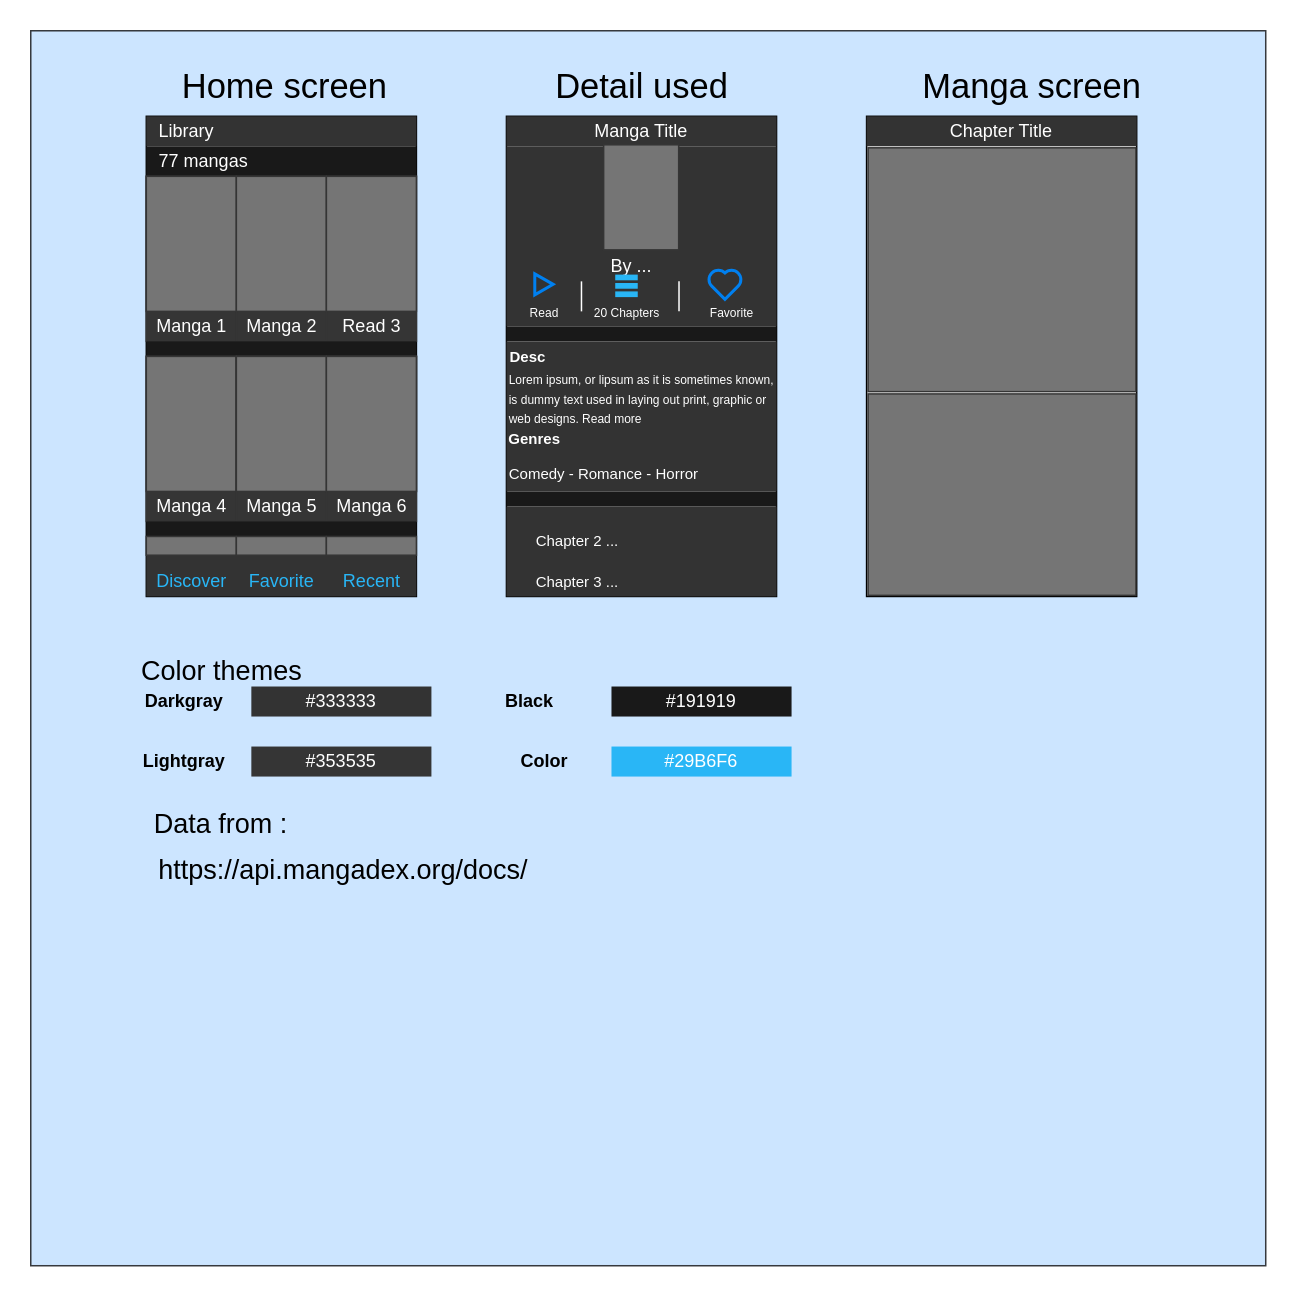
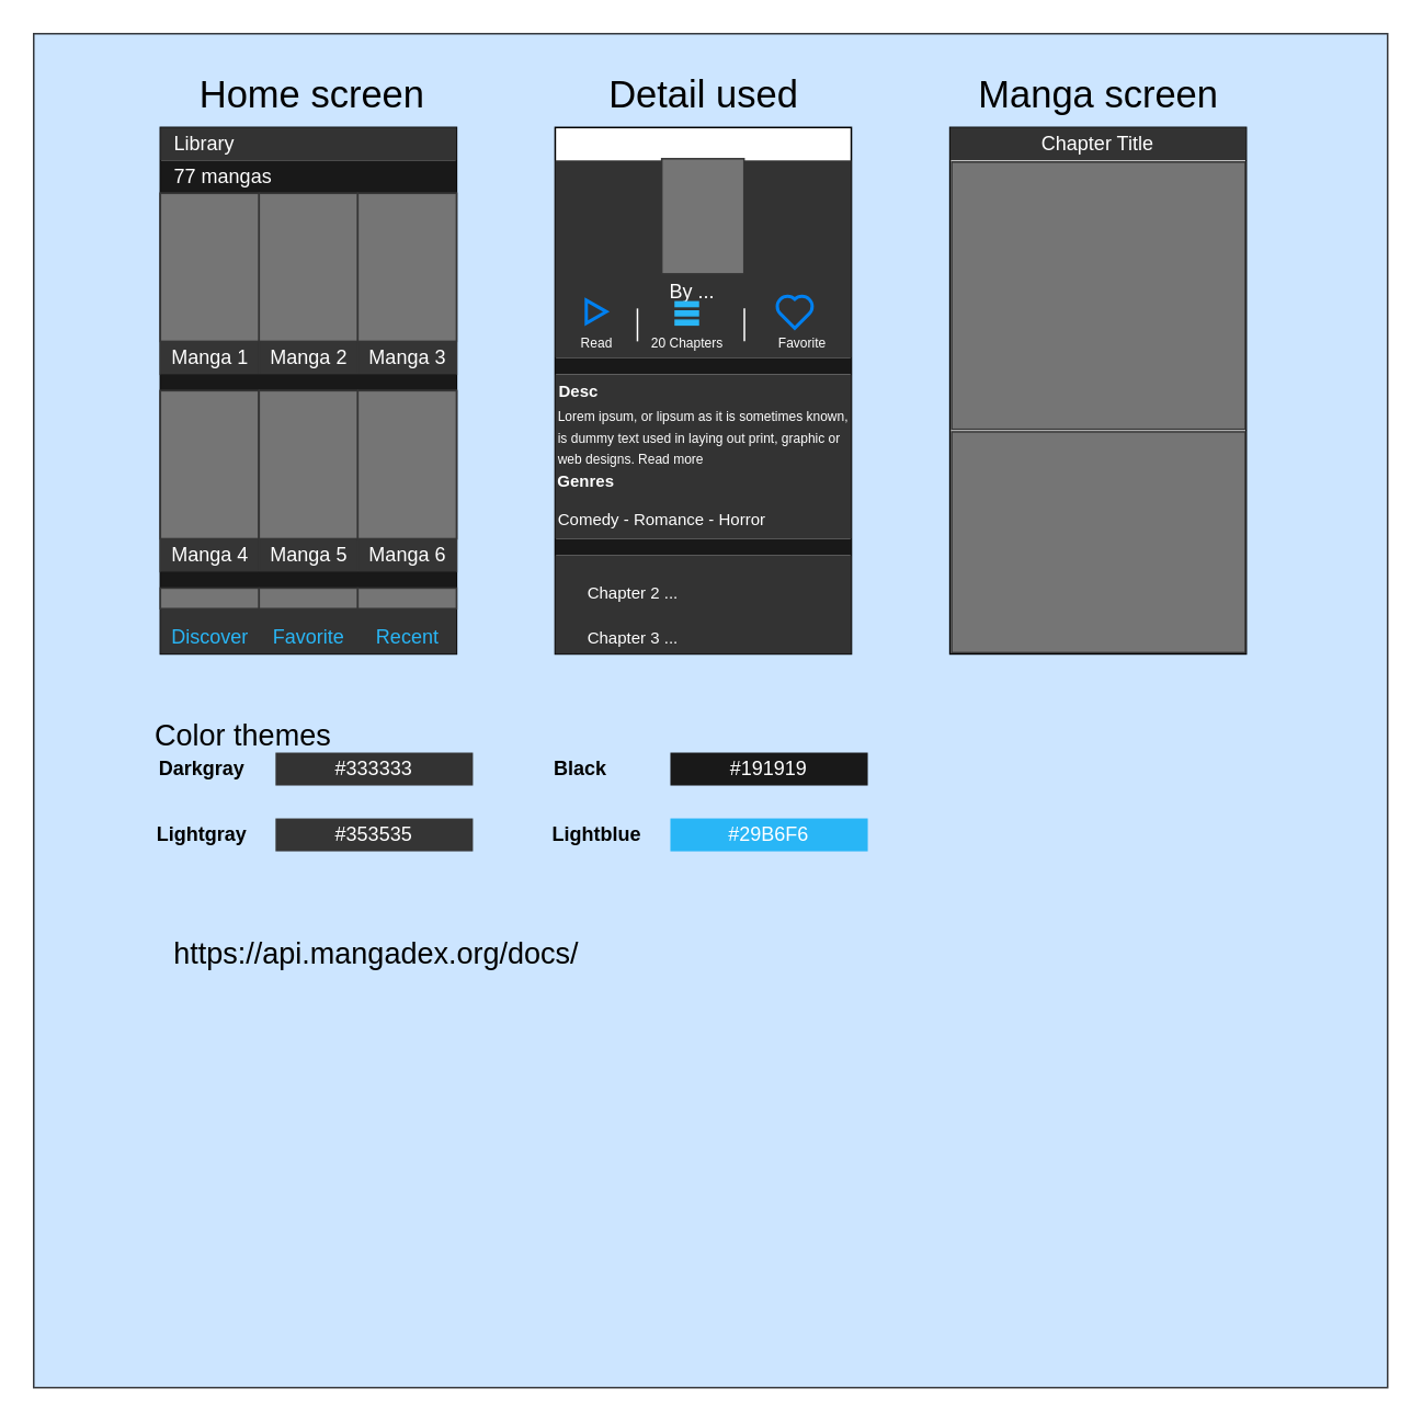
- <mxCell id="8" value="&lt;font style=&quot;font-size: 23px&quot;&gt;Manga screen&lt;/font&gt;" style="text;html=1;align=center;verticalAlign=middle;resizable=0;points=[];autosize=1;fontColor=#000000;" parent="1" vertex="1"><mxGeometry x="607" y="47" width="160" height="20" as="geometry" /></mxCell>
+ <mxCell id="8" value="&lt;font style=&quot;font-size: 23px&quot;&gt;Manga screen&lt;/font&gt;" style="text;html=1;align=center;verticalAlign=middle;resizable=0;points=[];autosize=1;fontColor=#000000;" parent="1" vertex="1"><mxGeometry x="587" y="47" width="160" height="20" as="geometry" /></mxCell>
- <mxCell id="52" value="&lt;font color=&quot;#ffffff&quot;&gt;Manga Title&lt;/font&gt;" style="rounded=0;whiteSpace=wrap;html=1;fillColor=#333333;strokeColor=none;align=center;" parent="1" vertex="1"><mxGeometry x="337" y="77" width="180" height="20" as="geometry" /></mxCell>
- <mxCell id="28" value="&lt;font color=&quot;#ffffff&quot;&gt;Read 3&lt;/font&gt;" style="text;html=1;align=center;verticalAlign=middle;resizable=0;points=[];autosize=1;fontColor=none;" parent="1" vertex="1"><mxGeometry x="217" y="207" width="60" height="20" as="geometry" /></mxCell>
+ <mxCell id="28" value="&lt;font color=&quot;#ffffff&quot;&gt;Manga 3&lt;/font&gt;" style="text;html=1;align=center;verticalAlign=middle;resizable=0;points=[];autosize=1;fontColor=none;" parent="1" vertex="1"><mxGeometry x="217" y="207" width="60" height="20" as="geometry" /></mxCell>
- <mxCell id="16" value="&lt;b&gt;Color&lt;/b&gt;" style="text;html=1;align=center;verticalAlign=middle;resizable=0;points=[];autosize=1;fontColor=#000000;" parent="1" vertex="1"><mxGeometry x="327" y="497" width="70" height="20" as="geometry" /></mxCell>
+ <mxCell id="16" value="&lt;b&gt;Lightblue&lt;/b&gt;" style="text;html=1;align=center;verticalAlign=middle;resizable=0;points=[];autosize=1;fontColor=#000000;" parent="1" vertex="1"><mxGeometry x="327" y="497" width="70" height="20" as="geometry" /></mxCell>
- <mxCell id="49" value="&lt;font style=&quot;font-size: 18px&quot;&gt;Data from :&amp;nbsp;&lt;/font&gt;" style="text;html=1;align=center;verticalAlign=middle;resizable=0;points=[];autosize=1;fontColor=#000000;" parent="1" vertex="1"><mxGeometry x="97" y="539" width="104" height="20" as="geometry" /></mxCell>
